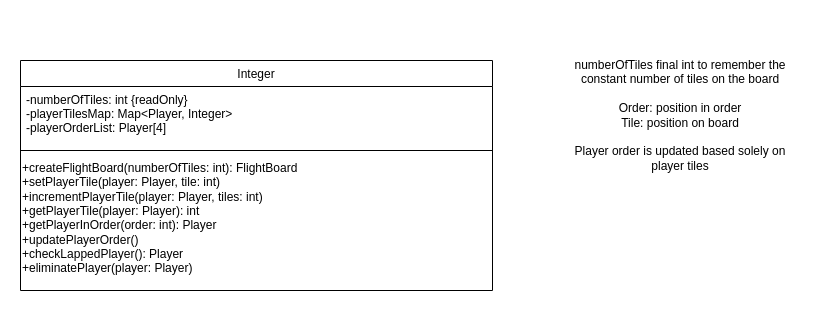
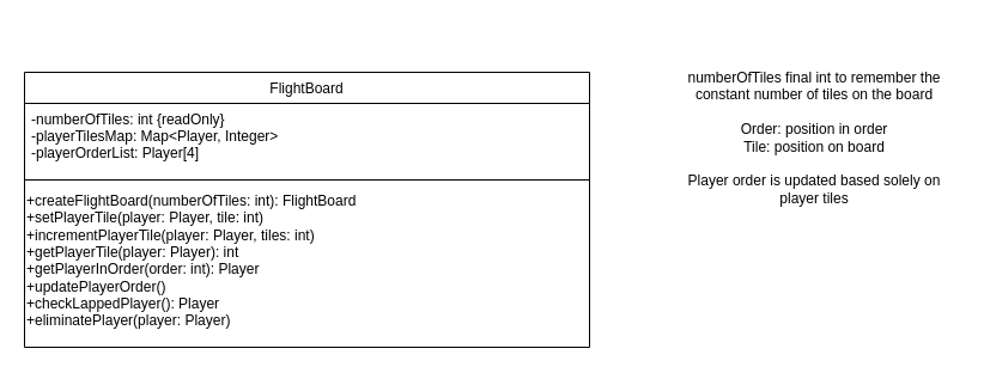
- <mxCell id="2" value="Integer" style="swimlane;fontStyle=0;align=center;verticalAlign=top;childLayout=stackLayout;horizontal=1;startSize=26;horizontalStack=0;resizeParent=1;resizeLast=0;collapsible=1;marginBottom=0;rounded=0;shadow=0;strokeWidth=1;" parent="1" vertex="1"><mxGeometry x="20" y="60" width="472" height="230" as="geometry"><mxRectangle x="-2" y="180" width="160" height="26" as="alternateBounds" /></mxGeometry></mxCell>
+ <mxCell id="2" value="FlightBoard" style="swimlane;fontStyle=0;align=center;verticalAlign=top;childLayout=stackLayout;horizontal=1;startSize=26;horizontalStack=0;resizeParent=1;resizeLast=0;collapsible=1;marginBottom=0;rounded=0;shadow=0;strokeWidth=1;" parent="1" vertex="1"><mxGeometry x="20" y="60" width="472" height="230" as="geometry"><mxRectangle x="-2" y="180" width="160" height="26" as="alternateBounds" /></mxGeometry></mxCell>
